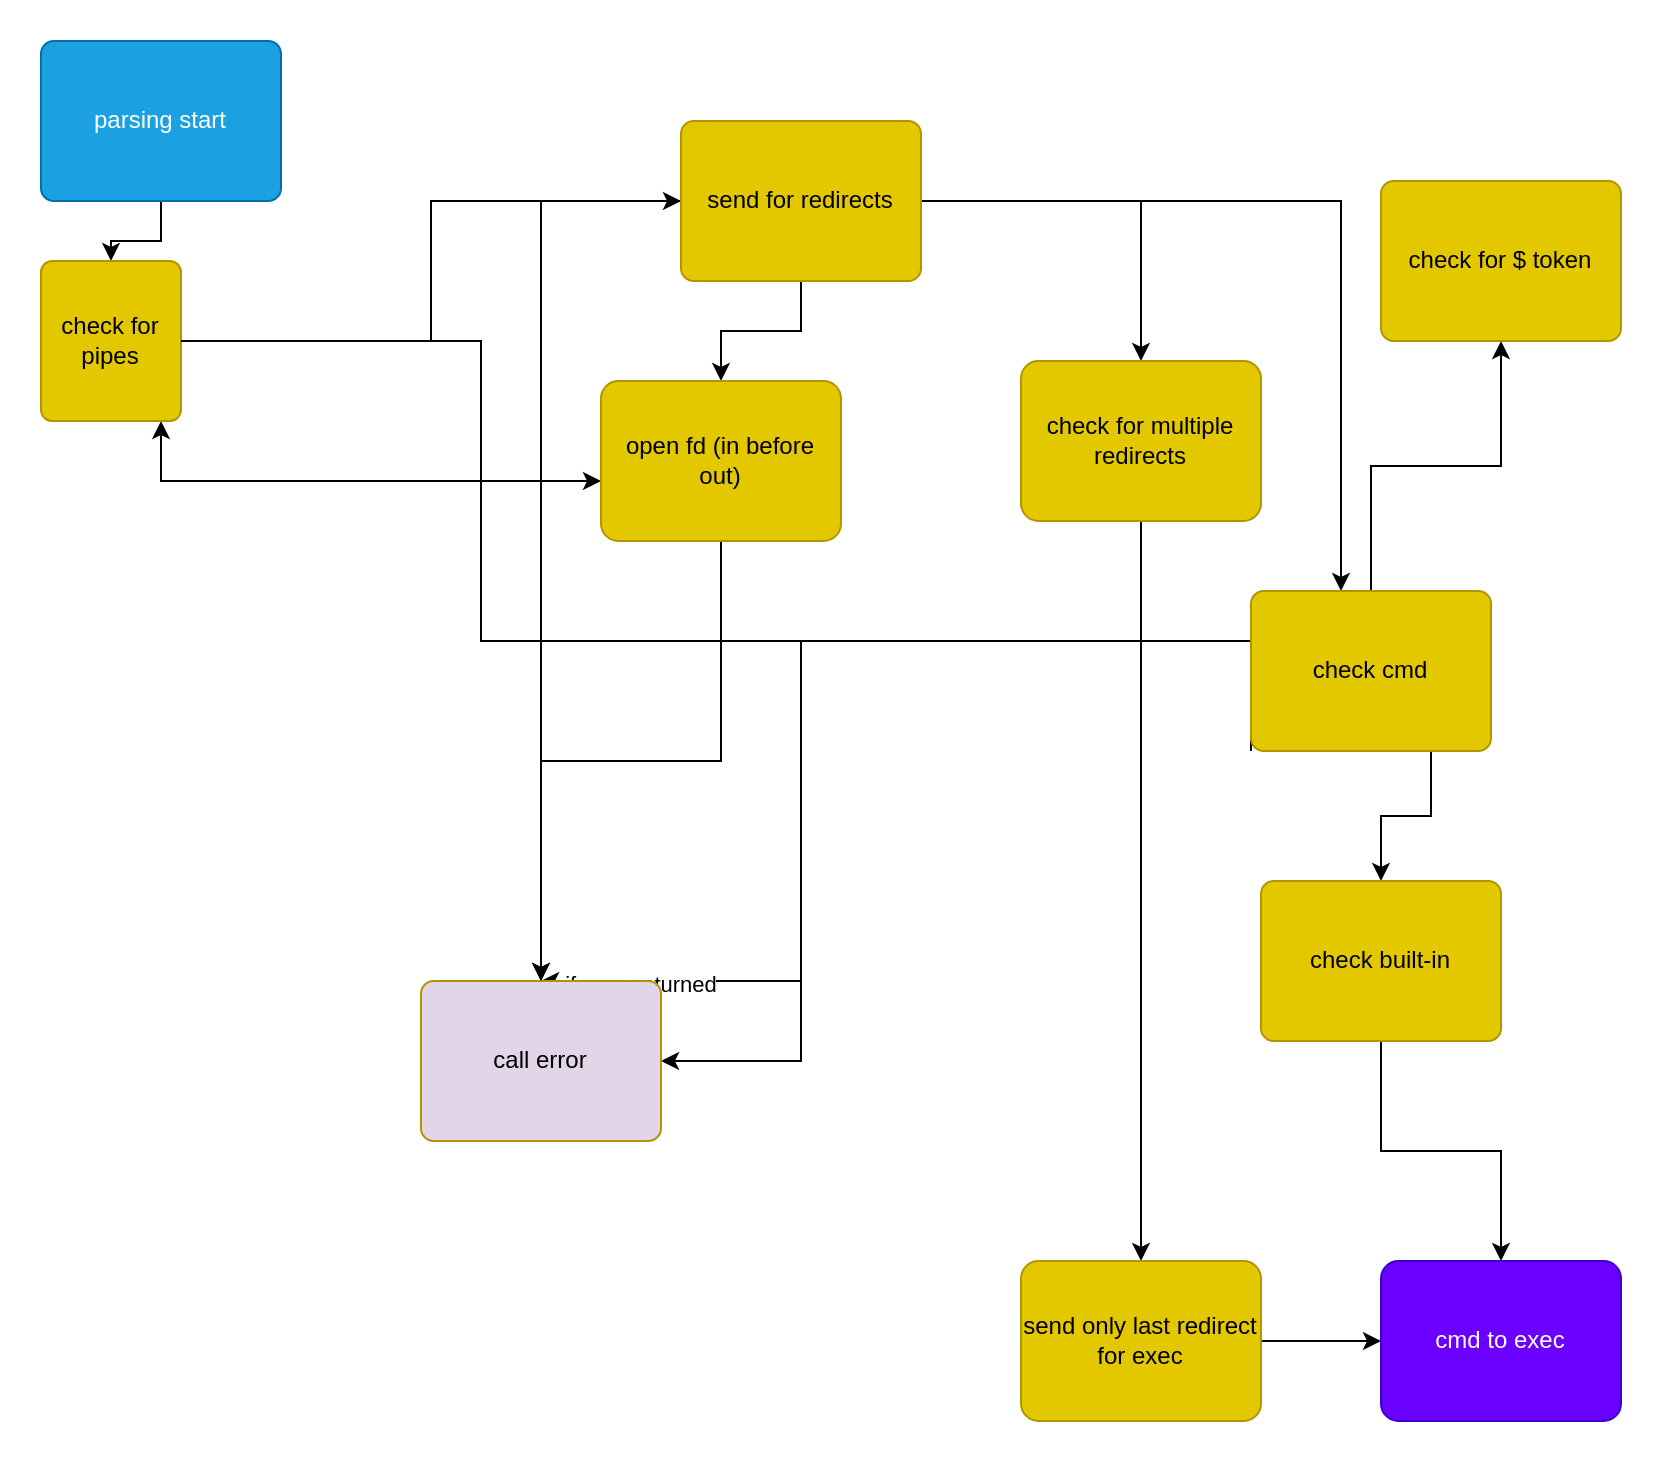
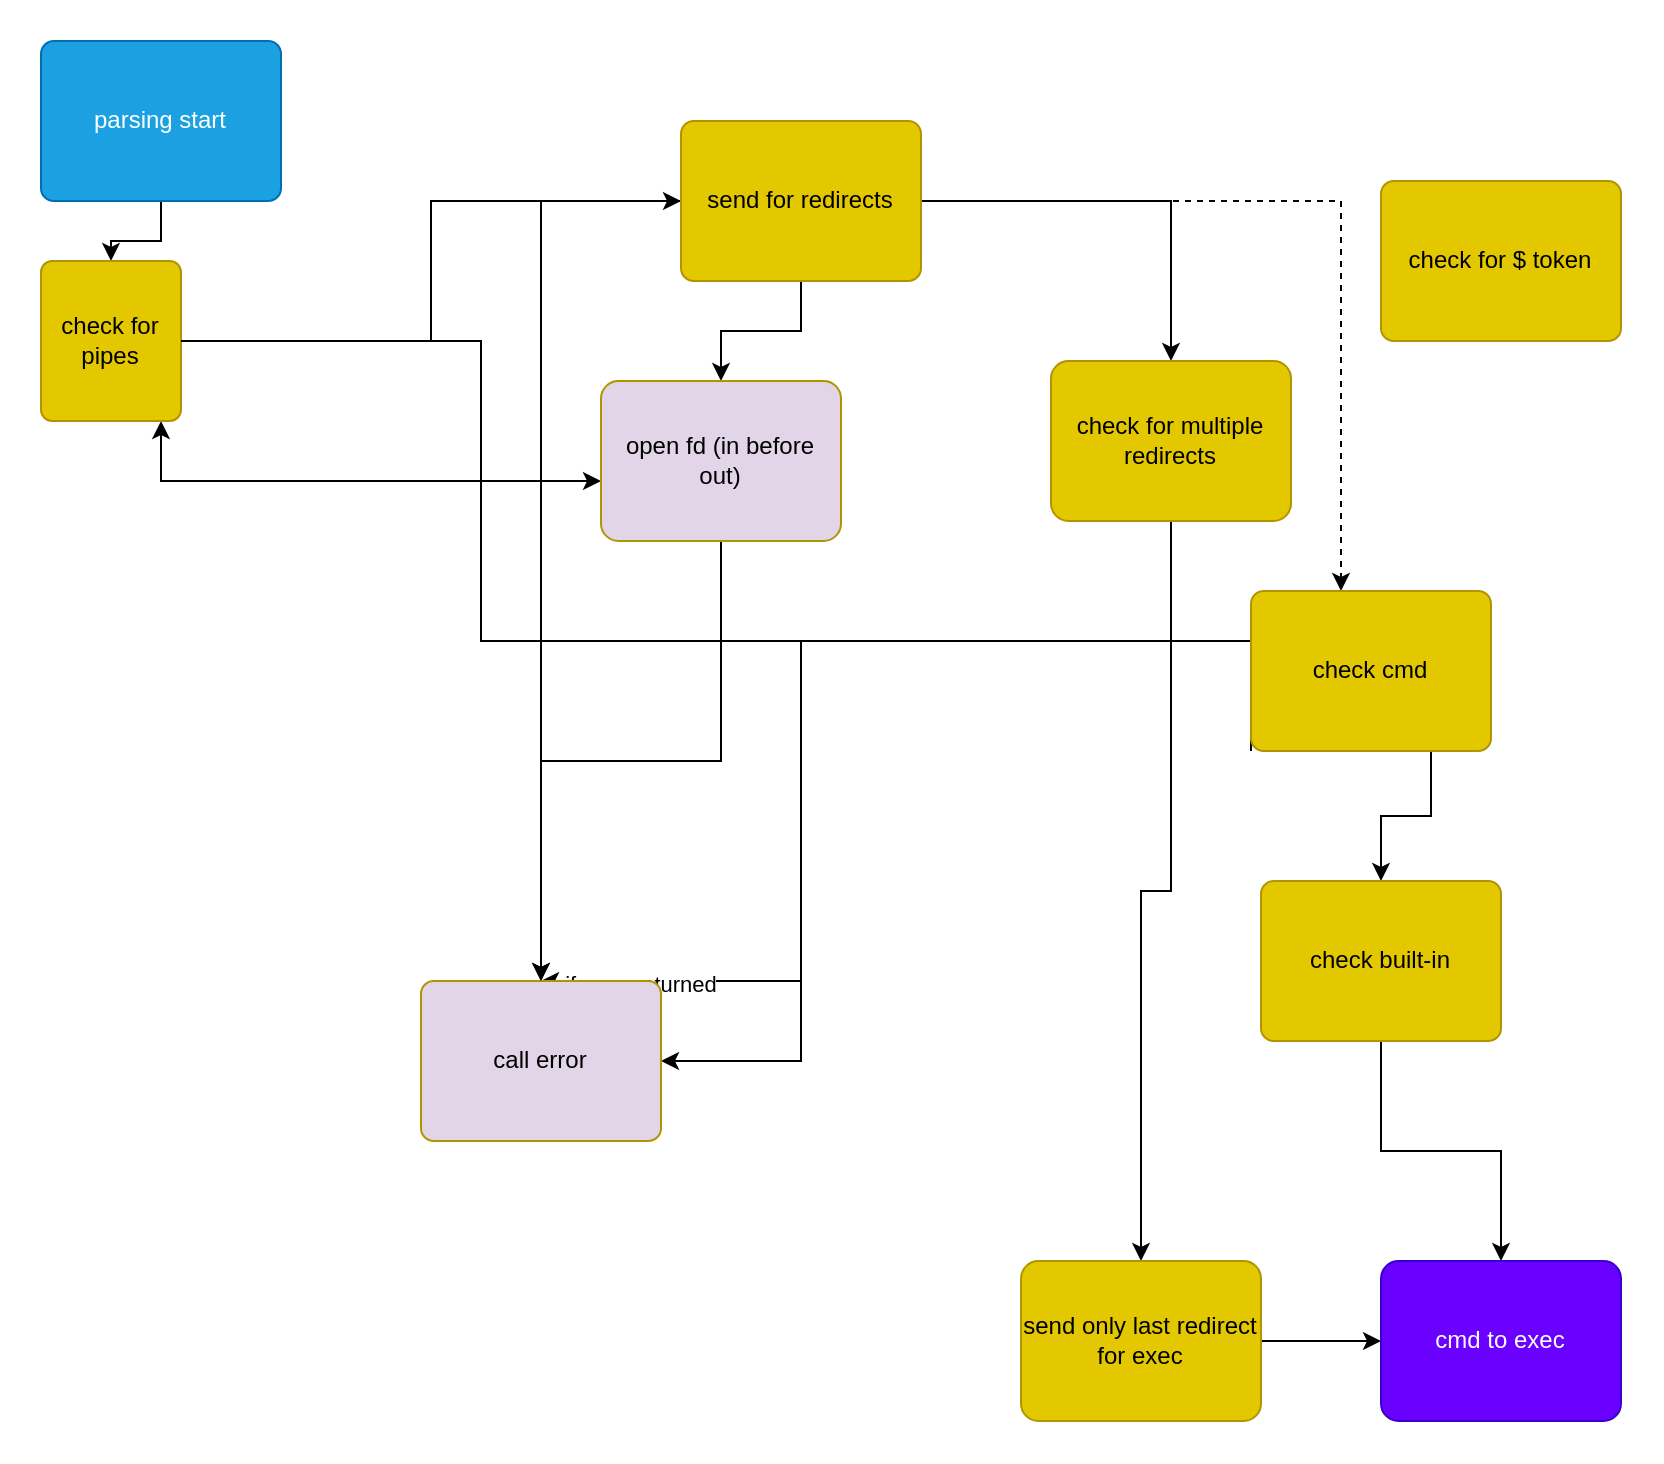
- <mxCell id="7" value="" style="edgeStyle=orthogonalEdgeStyle;rounded=0;orthogonalLoop=1;jettySize=auto;html=1;" edge="1" parent="1" source="11" target="17"><mxGeometry relative="1" as="geometry"><Array as="points"><mxPoint x="670" y="100" /></Array></mxGeometry></mxCell>
+ <mxCell id="7" value="" style="edgeStyle=orthogonalEdgeStyle;rounded=0;orthogonalLoop=1;jettySize=auto;html=1;dashed=1;" edge="1" parent="1" source="11" target="17"><mxGeometry relative="1" as="geometry"><Array as="points"><mxPoint x="670" y="100" /></Array></mxGeometry></mxCell>
- <mxCell id="25" value="check for multiple redirects" style="rounded=1;whiteSpace=wrap;html=1;fillColor=#e3c800;fontColor=#000000;strokeColor=#B09500;arcSize=11;" vertex="1" parent="1"><mxGeometry x="510" y="180" width="120" height="80" as="geometry" /></mxCell>
+ <mxCell id="25" value="check for multiple redirects" style="rounded=1;whiteSpace=wrap;html=1;fillColor=#e3c800;fontColor=#000000;strokeColor=#B09500;arcSize=11;" vertex="1" parent="1"><mxGeometry x="525" y="180" width="120" height="80" as="geometry" /></mxCell>
- <mxCell id="23" value="open fd (in before out)" style="rounded=1;whiteSpace=wrap;html=1;fillColor=#e3c800;fontColor=#000000;strokeColor=#B09500;arcSize=11;" vertex="1" parent="1"><mxGeometry x="300" y="190" width="120" height="80" as="geometry" /></mxCell>
+ <mxCell id="23" value="open fd (in before out)" style="rounded=1;whiteSpace=wrap;html=1;fillColor=#e1d5e7;fontColor=#000000;strokeColor=#B09500;arcSize=11;" vertex="1" parent="1"><mxGeometry x="300" y="190" width="120" height="80" as="geometry" /></mxCell>
- <mxCell id="13" value="" style="edgeStyle=orthogonalEdgeStyle;rounded=0;orthogonalLoop=1;jettySize=auto;html=1;" edge="1" parent="1" source="17" target="18"><mxGeometry relative="1" as="geometry" /></mxCell>
